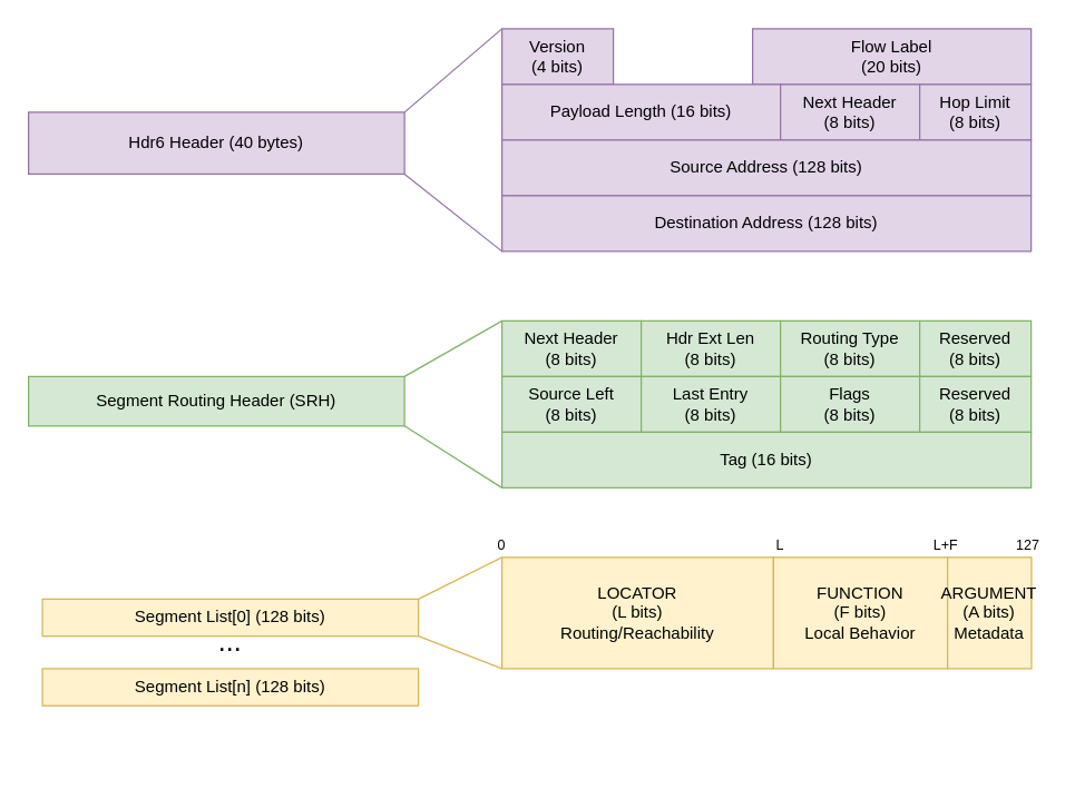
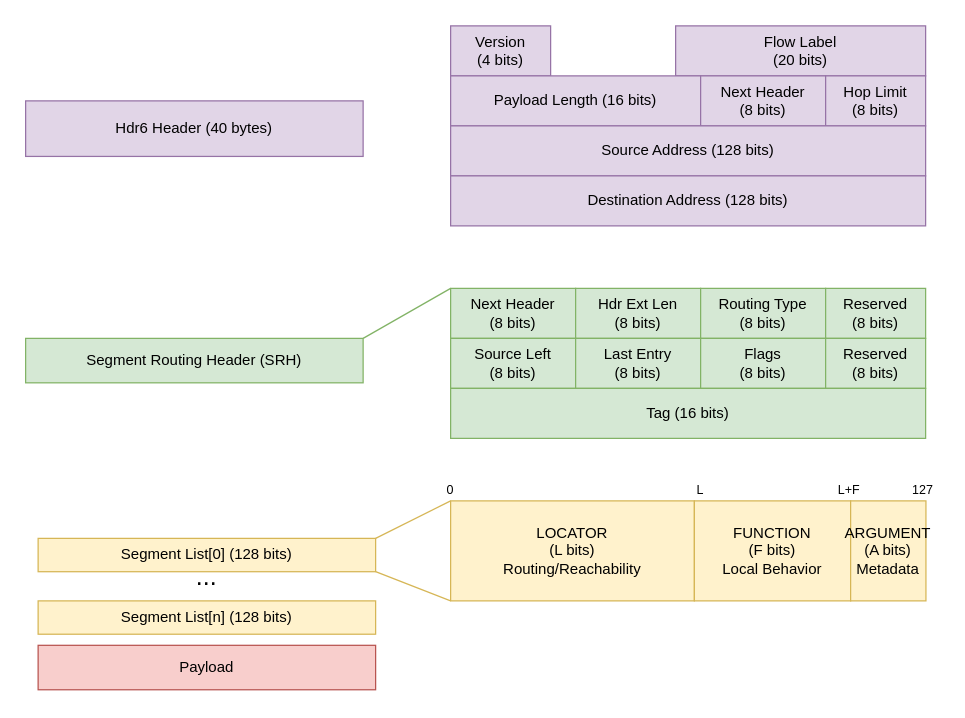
- <mxCell id="28" value="" style="endArrow=none;html=1;rounded=0;fillColor=#e1d5e7;strokeColor=#9673a6;exitX=1;exitY=0;exitDx=0;exitDy=0;entryX=0;entryY=0;entryDx=0;entryDy=0;" edge="1" parent="1" source="3" target="5"><mxGeometry width="50" height="50" relative="1" as="geometry"><mxPoint x="150" y="130" as="sourcePoint" /><mxPoint x="200" y="80" as="targetPoint" /></mxGeometry></mxCell>
- <mxCell id="29" value="" style="endArrow=none;html=1;rounded=0;fillColor=#e1d5e7;strokeColor=#9673a6;entryX=0;entryY=1;entryDx=0;entryDy=0;exitX=1;exitY=1;exitDx=0;exitDy=0;" edge="1" parent="1" source="3" target="11"><mxGeometry width="50" height="50" relative="1" as="geometry"><mxPoint x="320" y="210" as="sourcePoint" /><mxPoint x="390" y="120" as="targetPoint" /></mxGeometry></mxCell>
- <mxCell id="31" value="" style="endArrow=none;html=1;rounded=0;fillColor=#d5e8d4;strokeColor=#82b366;exitX=1;exitY=1;exitDx=0;exitDy=0;entryX=0;entryY=1;entryDx=0;entryDy=0;" edge="1" parent="1" source="4" target="20"><mxGeometry width="50" height="50" relative="1" as="geometry"><mxPoint x="310" y="220" as="sourcePoint" /><mxPoint x="380" y="237" as="targetPoint" /></mxGeometry></mxCell>
+ <mxCell id="34" value="Payload" style="rounded=0;whiteSpace=wrap;html=1;fillColor=#f8cecc;strokeColor=#b85450;" vertex="1" parent="1"><mxGeometry x="30" y="515.554" width="270" height="35.556" as="geometry" /></mxCell>
